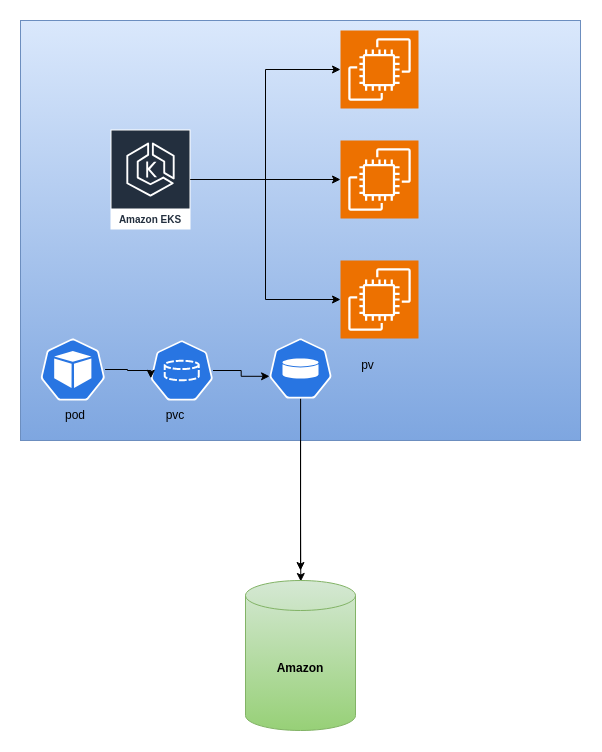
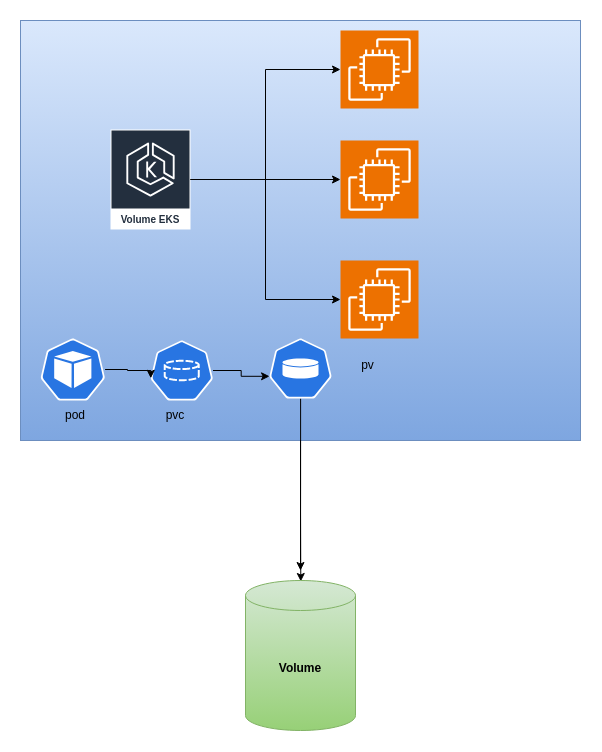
- <mxCell id="4" value="Amazon EKS" style="sketch=0;outlineConnect=0;fontColor=#232F3E;gradientColor=none;strokeColor=#ffffff;fillColor=#232F3E;dashed=0;verticalLabelPosition=middle;verticalAlign=bottom;align=center;html=1;whiteSpace=wrap;fontSize=10;fontStyle=1;spacing=3;shape=mxgraph.aws4.productIcon;prIcon=mxgraph.aws4.eks;" vertex="1" parent="1"><mxGeometry x="110" y="129" width="80" height="100" as="geometry" /></mxCell>
+ <mxCell id="4" value="Volume EKS" style="sketch=0;outlineConnect=0;fontColor=#232F3E;gradientColor=none;strokeColor=#ffffff;fillColor=#232F3E;dashed=0;verticalLabelPosition=middle;verticalAlign=bottom;align=center;html=1;whiteSpace=wrap;fontSize=10;fontStyle=1;spacing=3;shape=mxgraph.aws4.productIcon;prIcon=mxgraph.aws4.eks;" vertex="1" parent="1"><mxGeometry x="110" y="129" width="80" height="100" as="geometry" /></mxCell>
- <mxCell id="11" value="&lt;b&gt;Amazon&lt;/b&gt;" style="shape=cylinder3;whiteSpace=wrap;html=1;boundedLbl=1;backgroundOutline=1;size=15;fillColor=#d5e8d4;gradientColor=#97d077;strokeColor=#82b366;" vertex="1" parent="1"><mxGeometry x="245" y="580" width="110" height="150" as="geometry" /></mxCell>
+ <mxCell id="11" value="&lt;b&gt;Volume&lt;/b&gt;" style="shape=cylinder3;whiteSpace=wrap;html=1;boundedLbl=1;backgroundOutline=1;size=15;fillColor=#d5e8d4;gradientColor=#97d077;strokeColor=#82b366;" vertex="1" parent="1"><mxGeometry x="245" y="580" width="110" height="150" as="geometry" /></mxCell>
